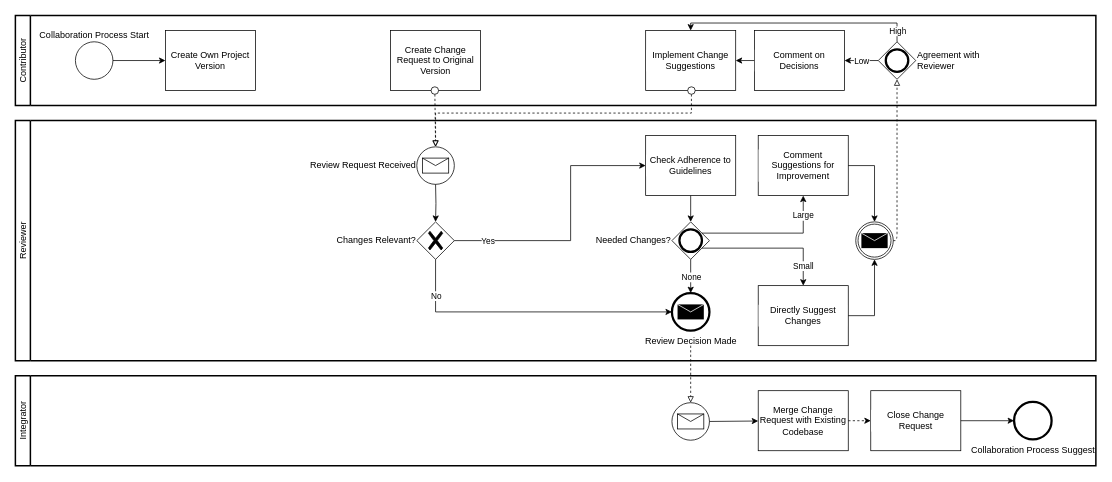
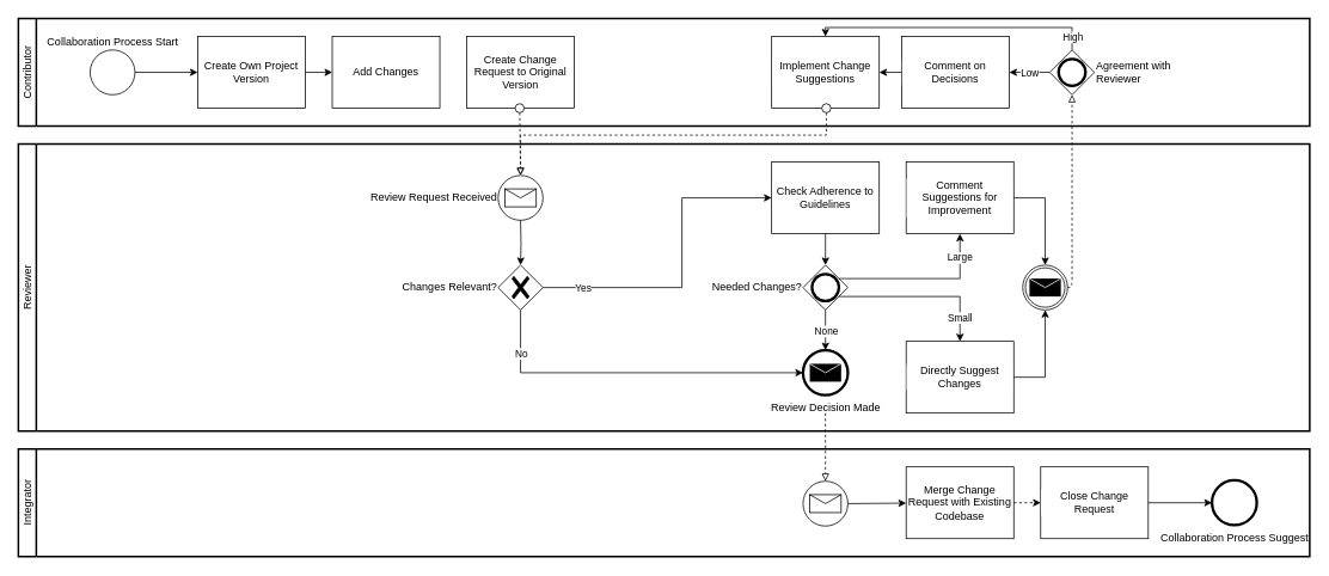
+ <mxCell id="24" value="" style="edgeStyle=none;html=1;" parent="23" source="26" target="27" edge="1"><mxGeometry relative="1" as="geometry" /></mxCell>
+ <mxCell id="27" value="Add Changes" style="points=[[0.25,0,0],[0.5,0,0],[0.75,0,0],[1,0.25,0],[1,0.5,0],[1,0.75,0],[0.75,1,0],[0.5,1,0],[0.25,1,0],[0,0.75,0],[0,0.5,0],[0,0.25,0]];shape=mxgraph.bpmn.task2;whiteSpace=wrap;rectStyle=rounded;size=10;html=1;container=1;expand=0;collapsible=0;taskMarker=abstract;fillColor=none;" parent="23" vertex="1"><mxGeometry x="350" y="20" width="120" height="80" as="geometry" /></mxCell>
